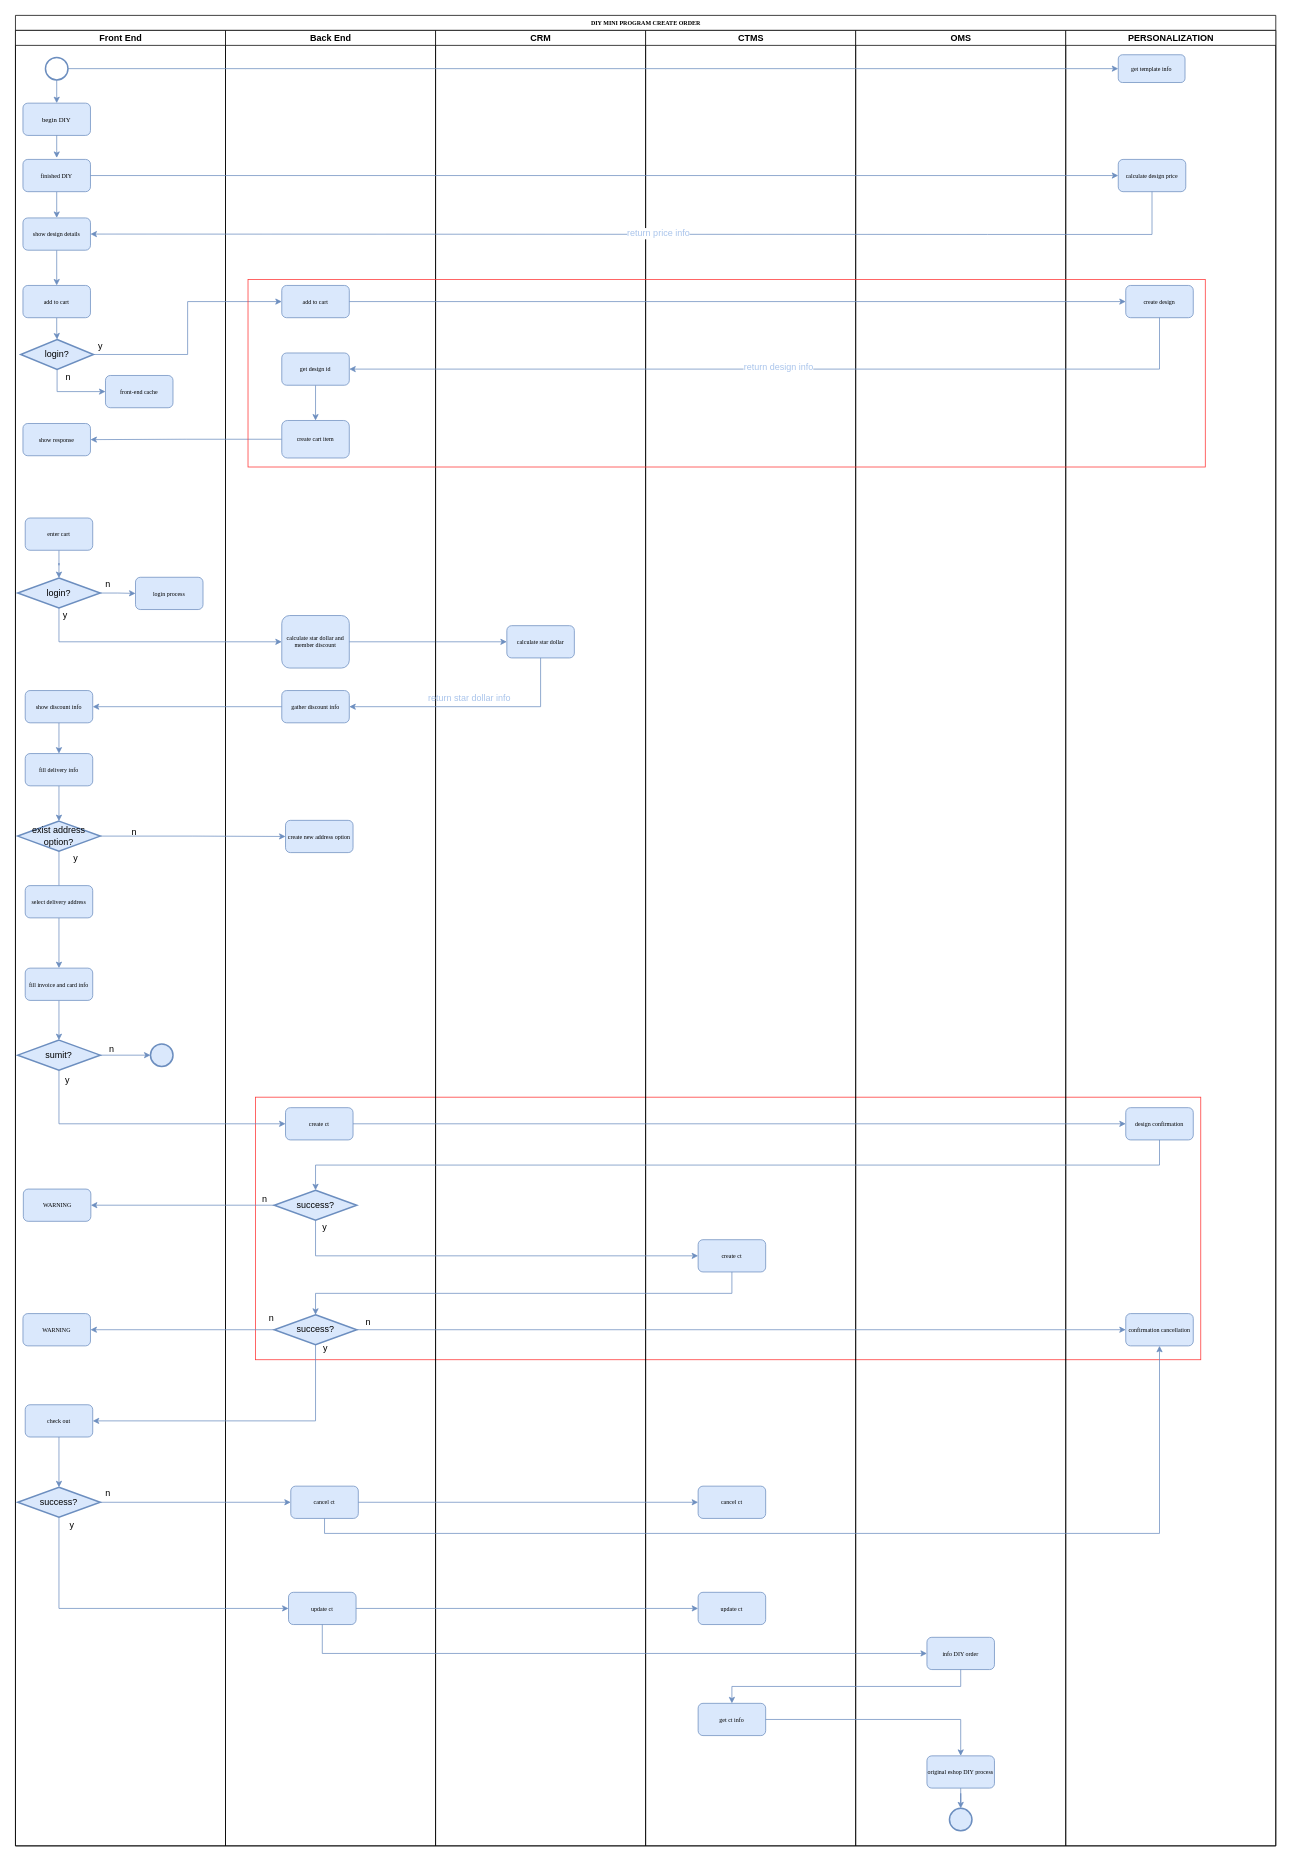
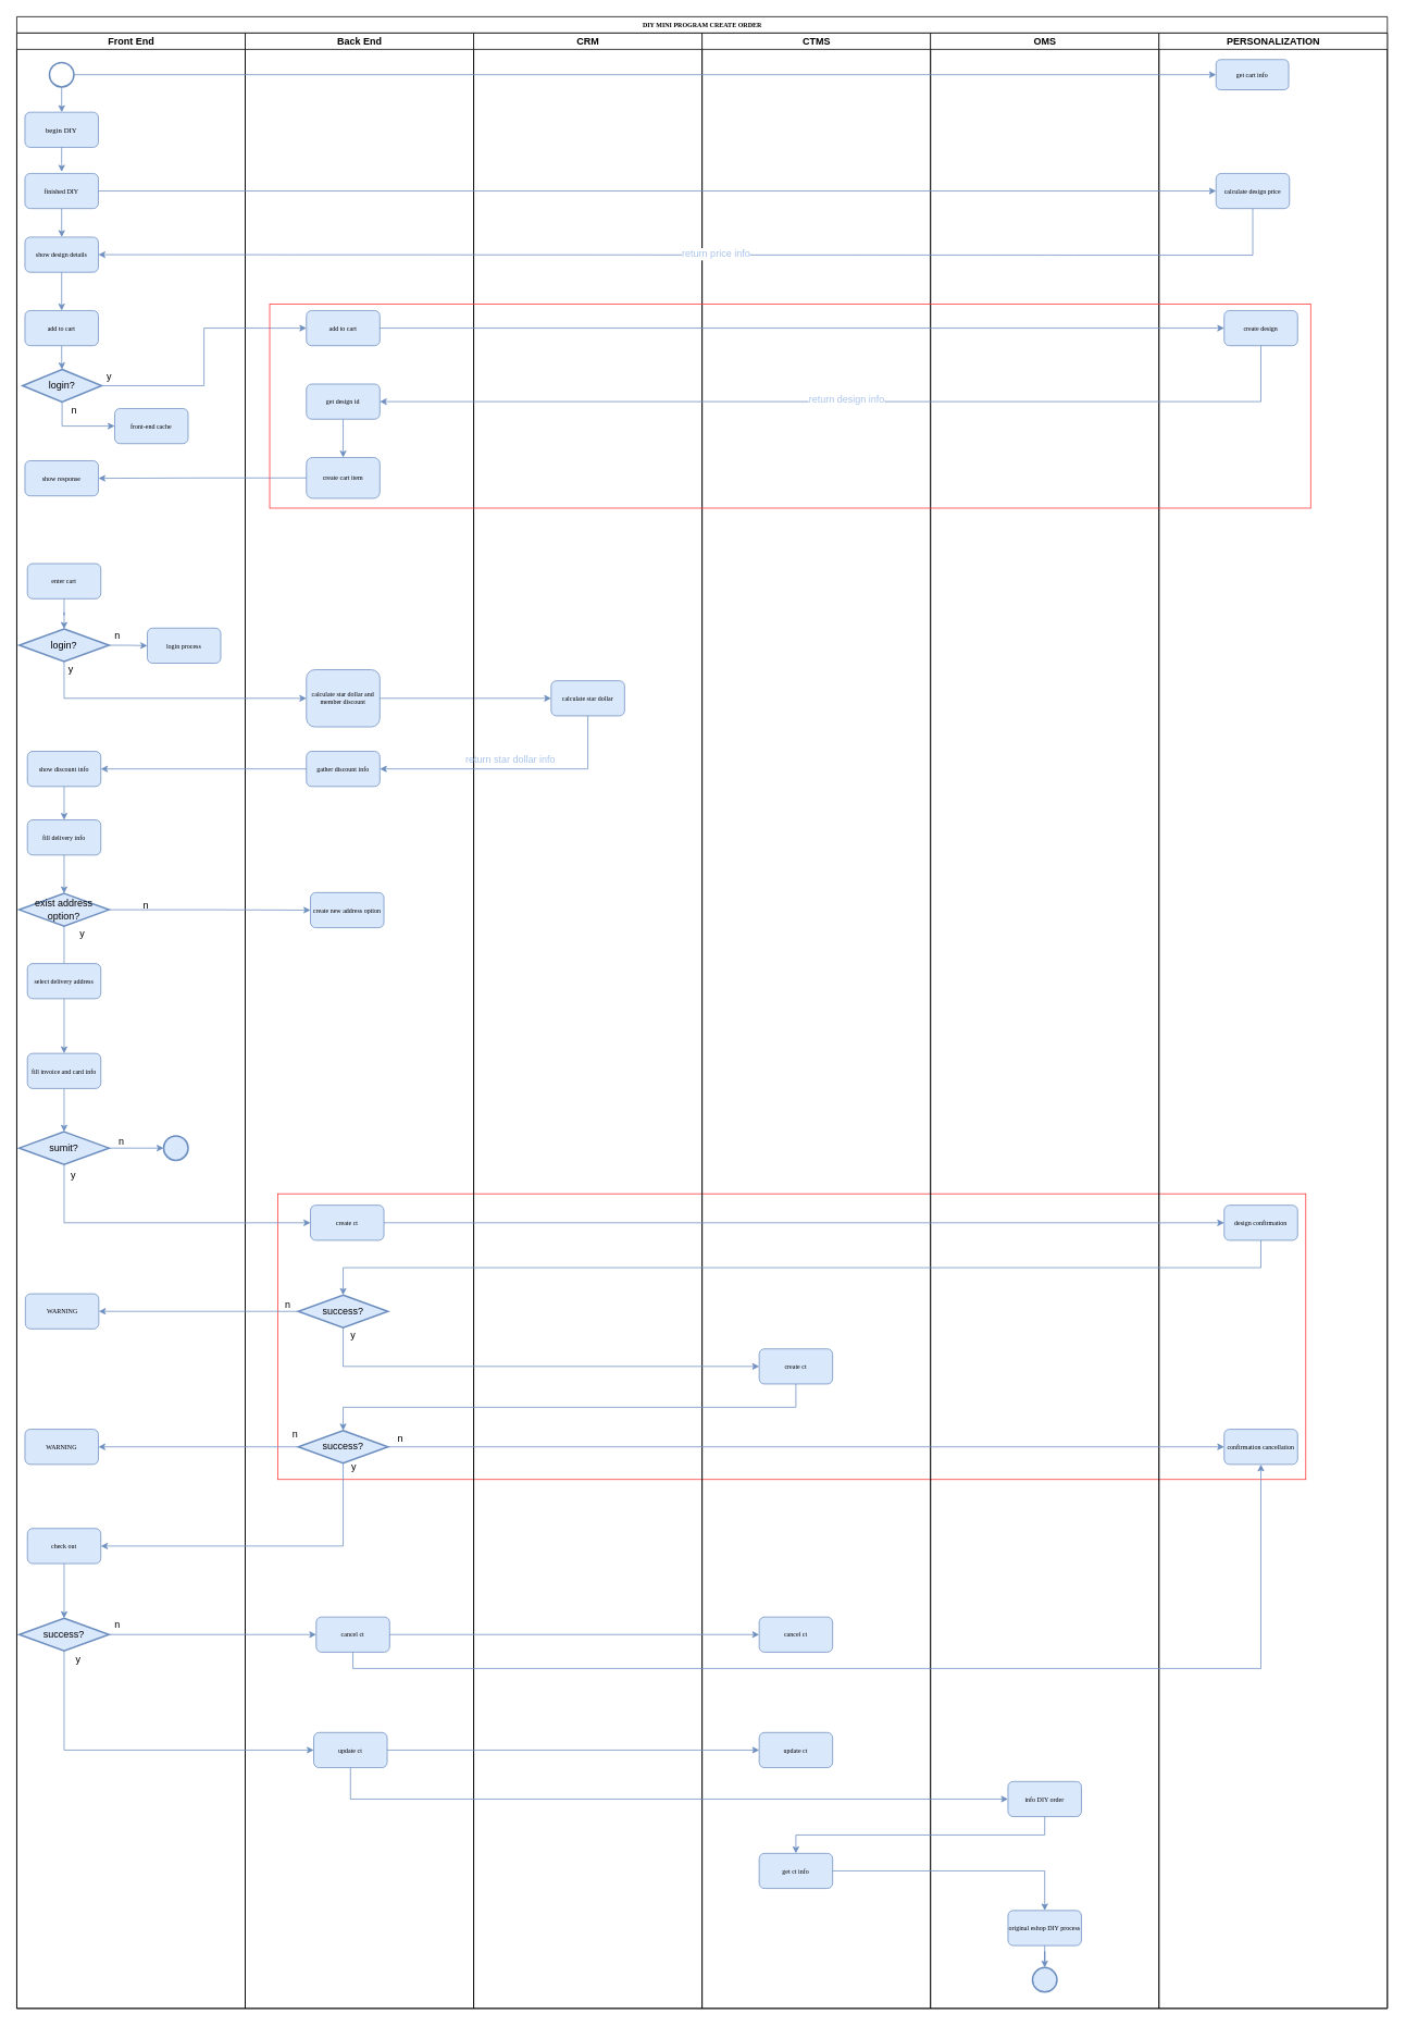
- <mxCell id="74" value="get template info" style="rounded=1;whiteSpace=wrap;html=1;shadow=0;labelBackgroundColor=none;strokeWidth=1;fontFamily=Verdana;fontSize=8;align=center;fillColor=#dae8fc;strokeColor=#6c8ebf;" parent="73" vertex="1"><mxGeometry x="70" y="32.5" width="89" height="37" as="geometry" /></mxCell>
+ <mxCell id="74" value="get cart info" style="rounded=1;whiteSpace=wrap;html=1;shadow=0;labelBackgroundColor=none;strokeWidth=1;fontFamily=Verdana;fontSize=8;align=center;fillColor=#dae8fc;strokeColor=#6c8ebf;" parent="73" vertex="1"><mxGeometry x="70" y="32.5" width="89" height="37" as="geometry" /></mxCell>
